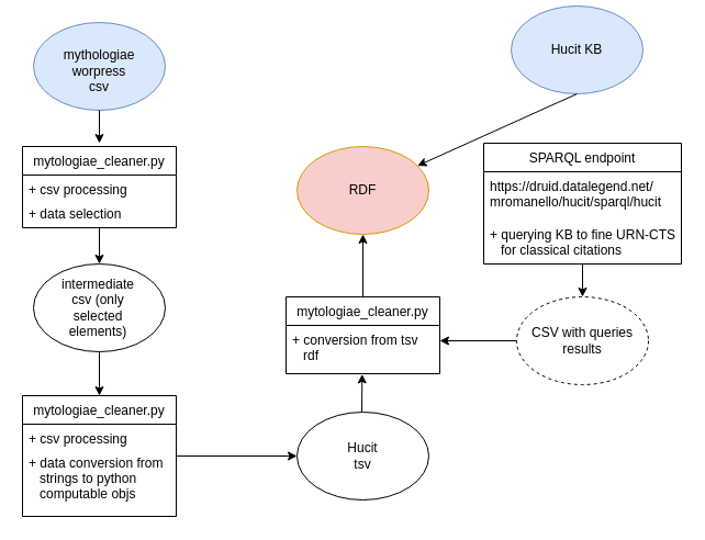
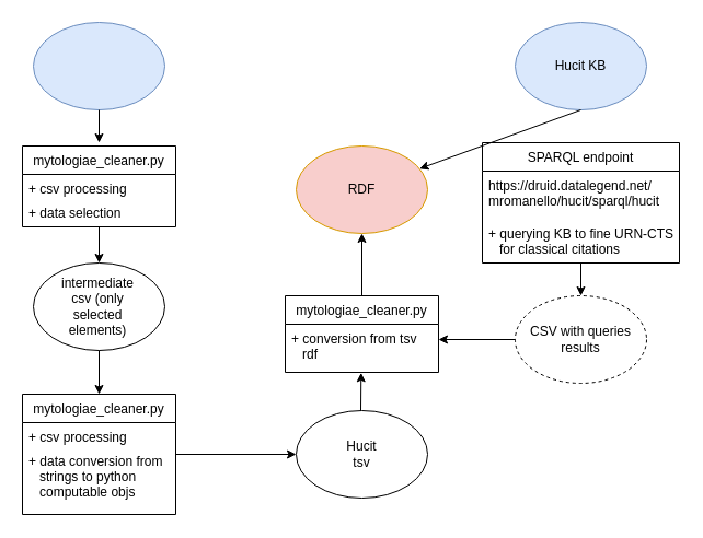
- <mxCell id="13" value="Hucit KB" style="ellipse;whiteSpace=wrap;html=1;fillColor=#dae8fc;strokeColor=#6c8ebf;" vertex="1" parent="1"><mxGeometry x="465" y="5" width="120" height="80" as="geometry" /></mxCell>
+ <mxCell id="13" value="Hucit KB" style="ellipse;whiteSpace=wrap;html=1;fillColor=#dae8fc;strokeColor=#6c8ebf;" vertex="1" parent="1"><mxGeometry x="470" y="20" width="120" height="80" as="geometry" /></mxCell>
- <mxCell id="4" value="&lt;br&gt;&lt;br&gt;mythologiae&lt;br&gt;worpress&lt;br&gt;csv" style="text;html=1;strokeColor=none;fillColor=none;align=center;verticalAlign=middle;whiteSpace=wrap;rounded=0;" vertex="1" parent="1"><mxGeometry x="70" y="40" width="40" height="20" as="geometry" /></mxCell>
